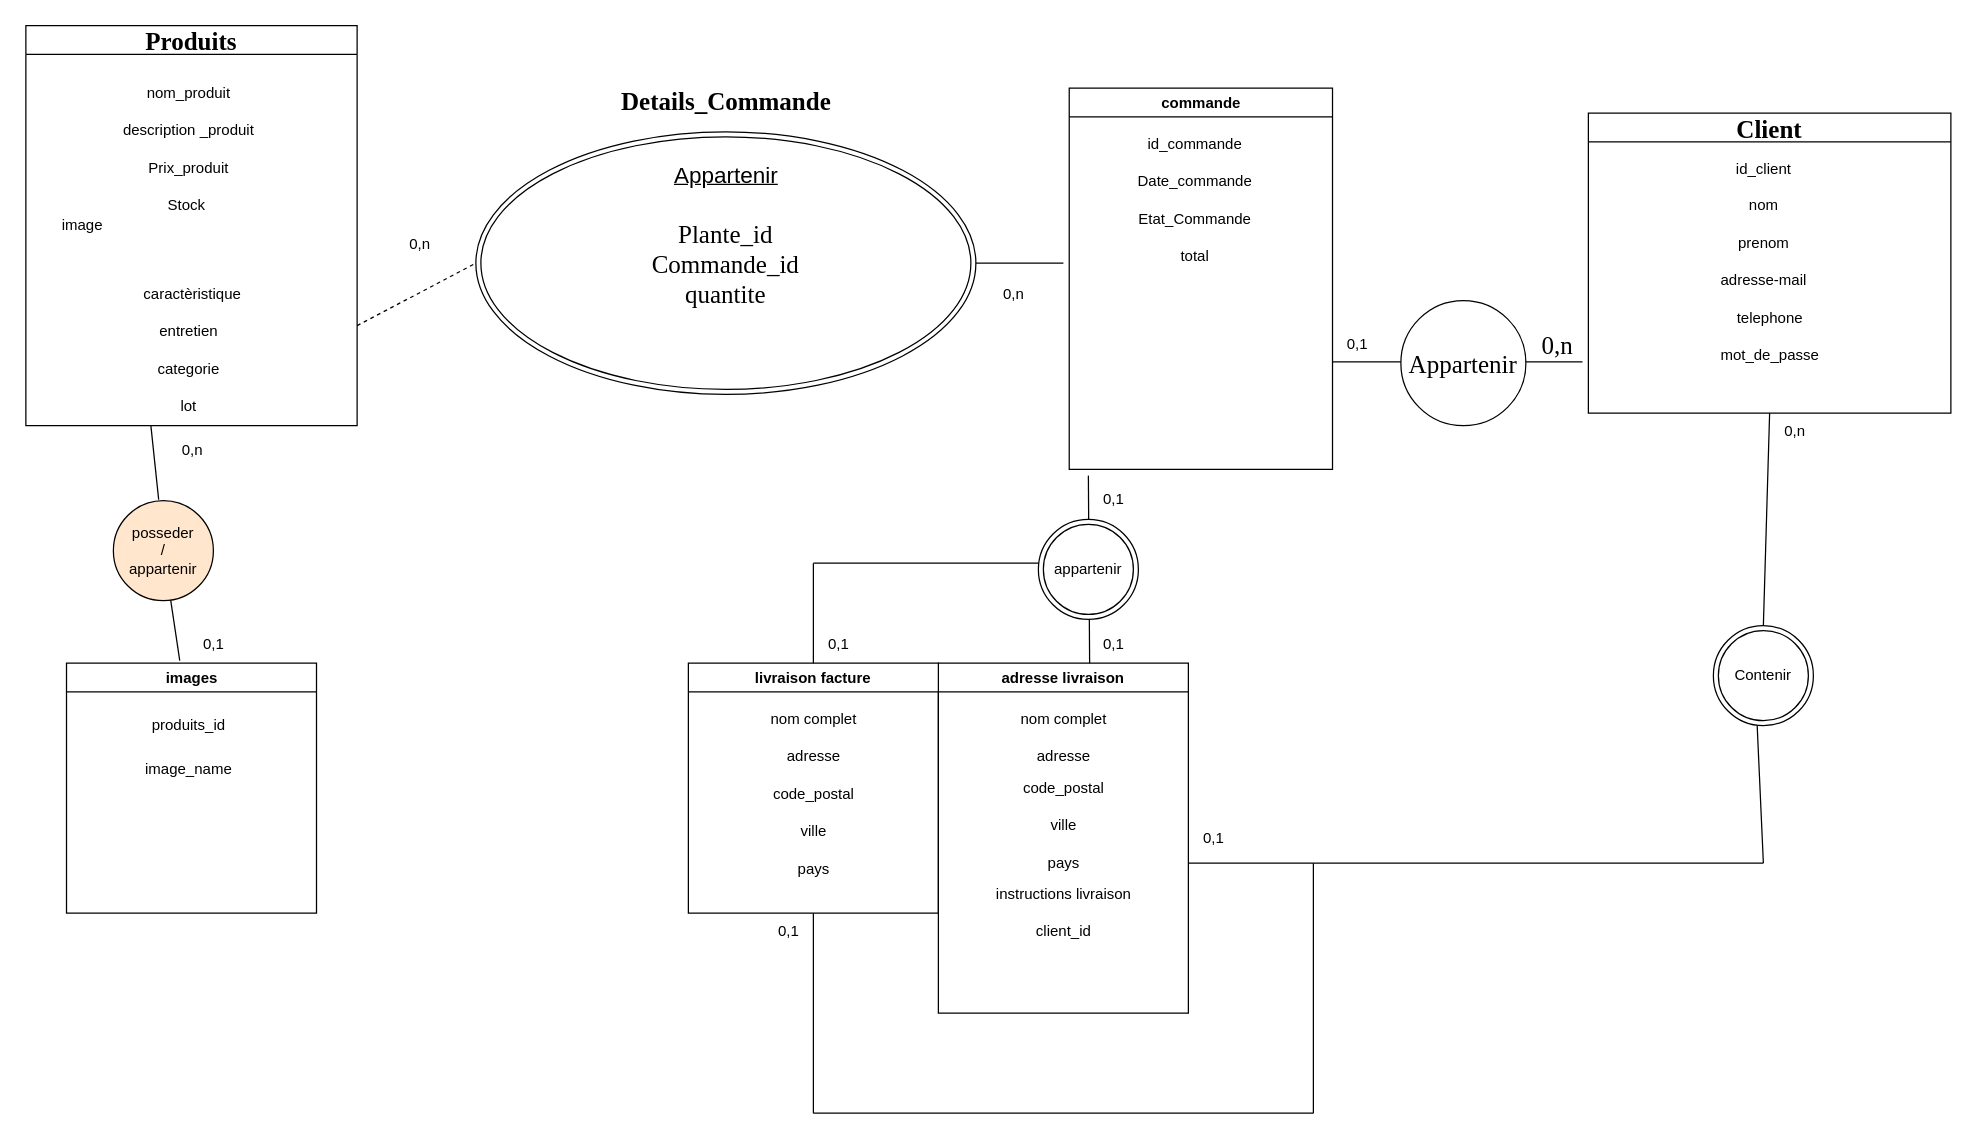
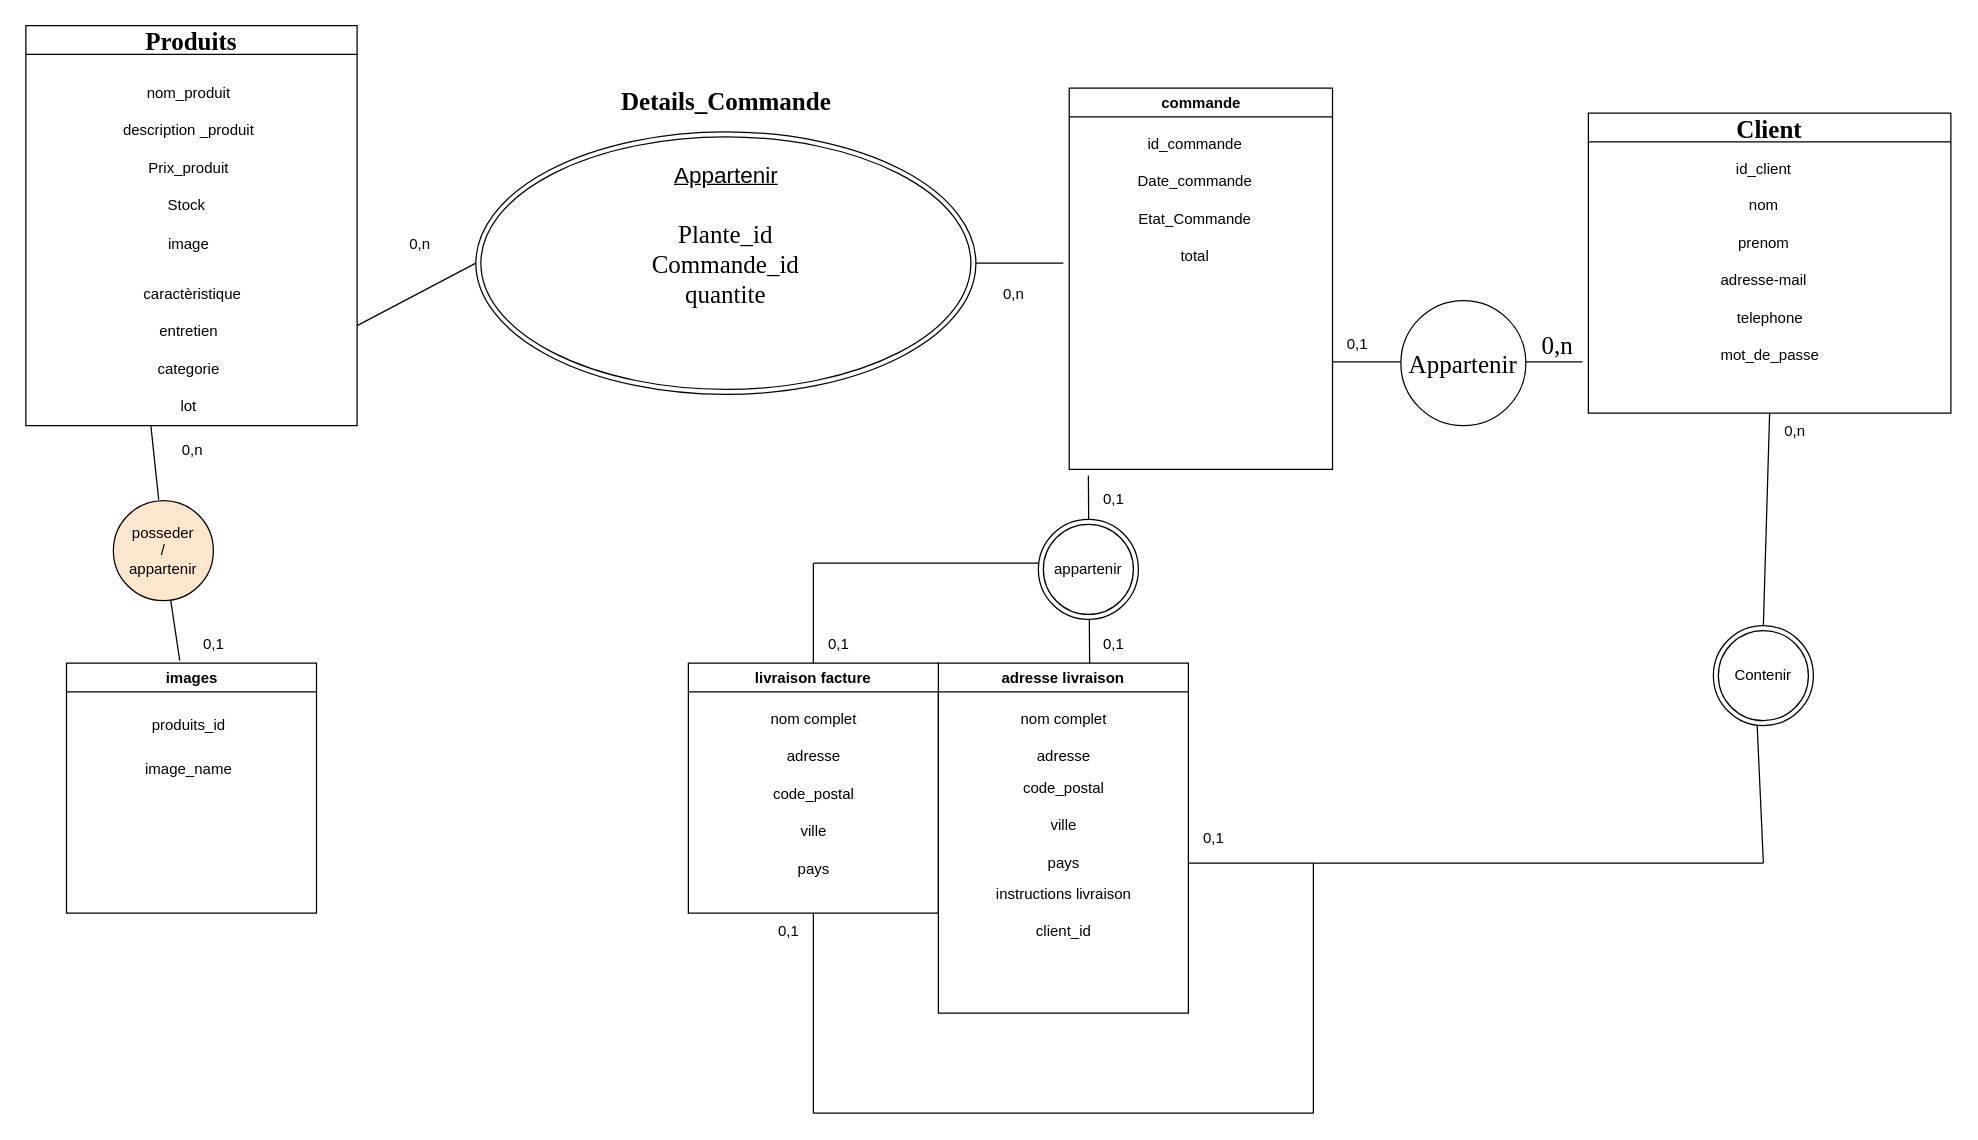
- <mxCell id="8" value="image" style="text;html=1;align=center;verticalAlign=middle;resizable=0;points=[];autosize=1;strokeColor=none;fillColor=none;" parent="3" vertex="1"><mxGeometry x="15" y="145" width="60" height="30" as="geometry" /></mxCell>
+ <mxCell id="8" value="image" style="text;html=1;align=center;verticalAlign=middle;resizable=0;points=[];autosize=1;strokeColor=none;fillColor=none;" parent="3" vertex="1"><mxGeometry x="100" y="160" width="60" height="30" as="geometry" /></mxCell>
- <mxCell id="40" value="" style="endArrow=none;html=1;rounded=0;entryX=0;entryY=0.5;entryDx=0;entryDy=0;exitX=1;exitY=0.75;exitDx=0;exitDy=0;dashed=1;" parent="1" source="3" target="2" edge="1"><mxGeometry width="50" height="50" relative="1" as="geometry"><mxPoint x="315" y="209.01" as="sourcePoint" /><mxPoint x="396" y="170.98" as="targetPoint" /></mxGeometry></mxCell>
+ <mxCell id="40" value="" style="endArrow=none;html=1;rounded=0;entryX=0;entryY=0.5;entryDx=0;entryDy=0;exitX=1;exitY=0.75;exitDx=0;exitDy=0;" parent="1" source="3" target="2" edge="1"><mxGeometry width="50" height="50" relative="1" as="geometry"><mxPoint x="315" y="209.01" as="sourcePoint" /><mxPoint x="396" y="170.98" as="targetPoint" /></mxGeometry></mxCell>
